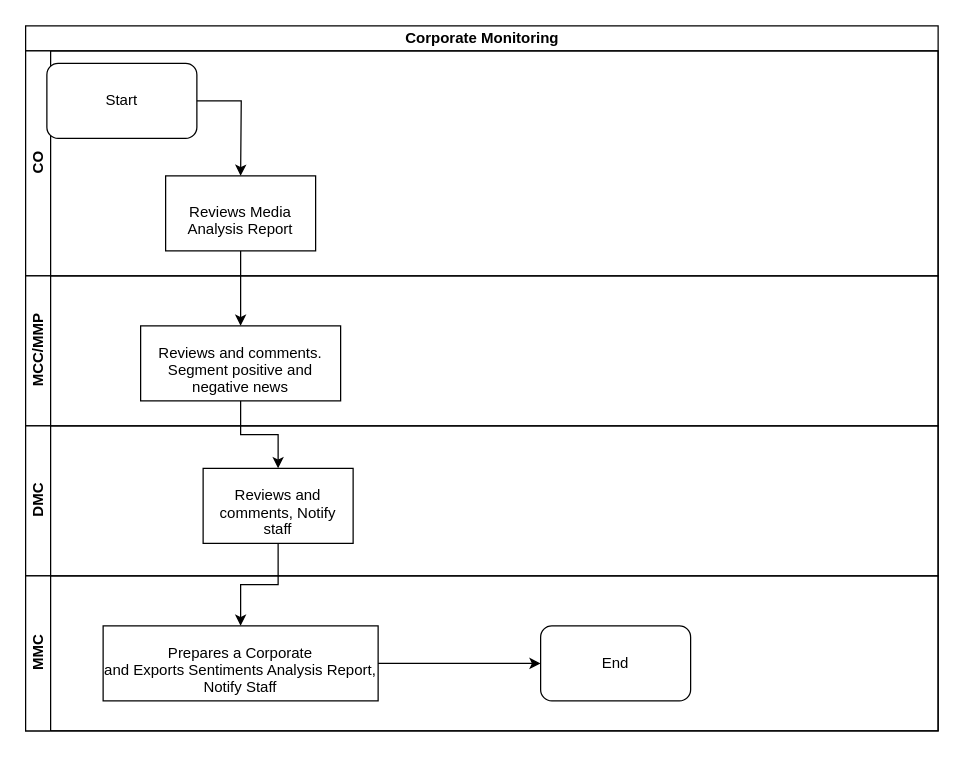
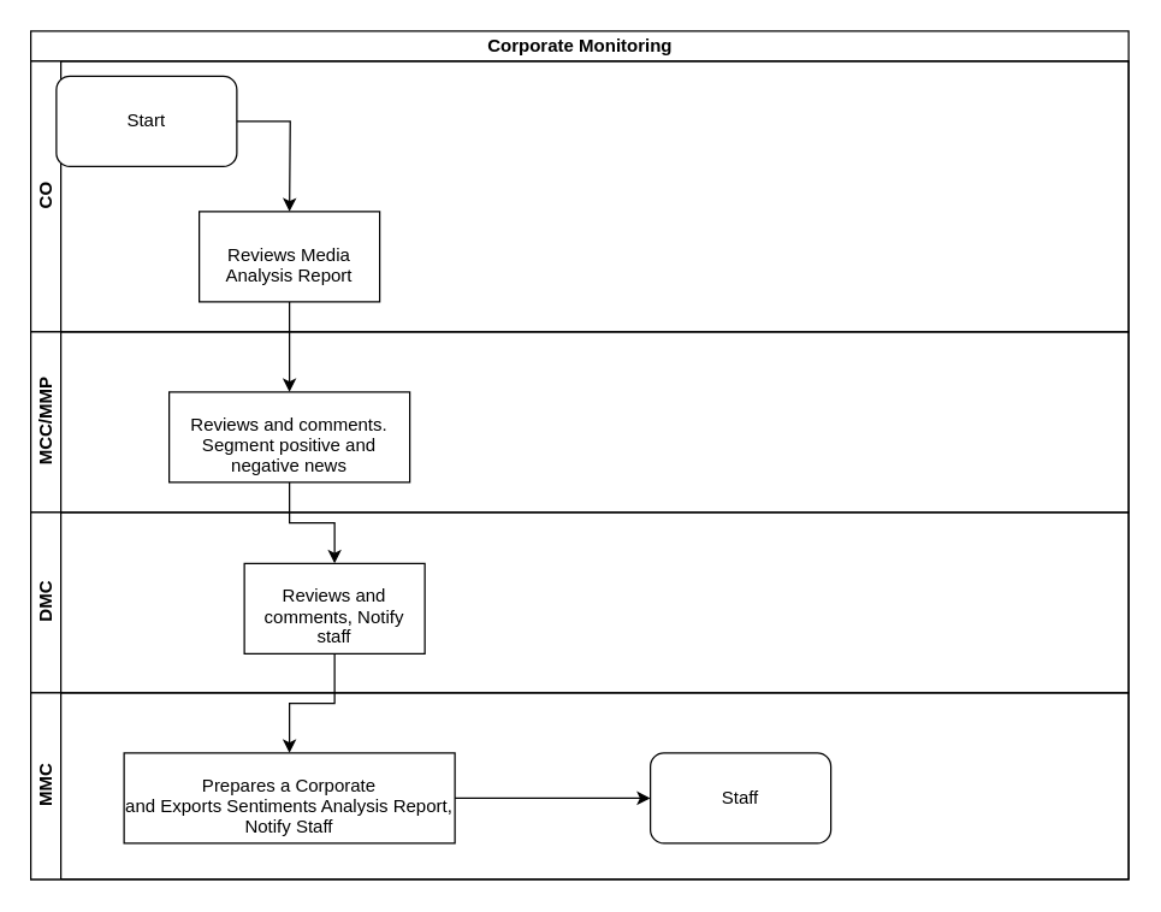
- <mxCell id="11" value="End" style="rounded=1;whiteSpace=wrap;html=1;" vertex="1" parent="10"><mxGeometry x="412" y="40" width="120" height="60" as="geometry" /></mxCell>
+ <mxCell id="11" value="Staff" style="rounded=1;whiteSpace=wrap;html=1;" vertex="1" parent="10"><mxGeometry x="412" y="40" width="120" height="60" as="geometry" /></mxCell>
